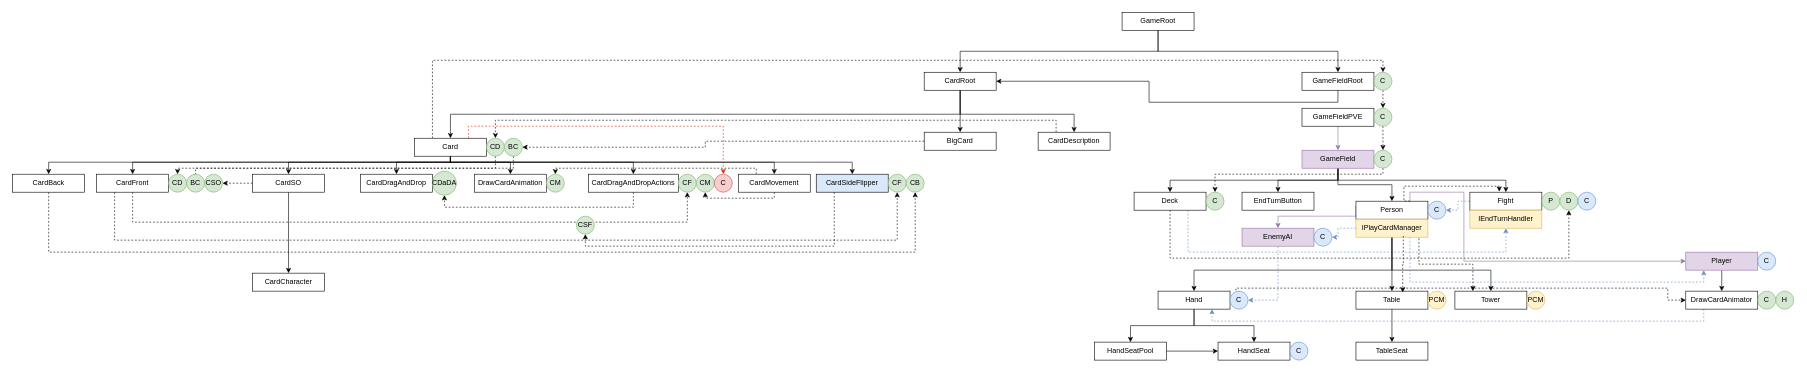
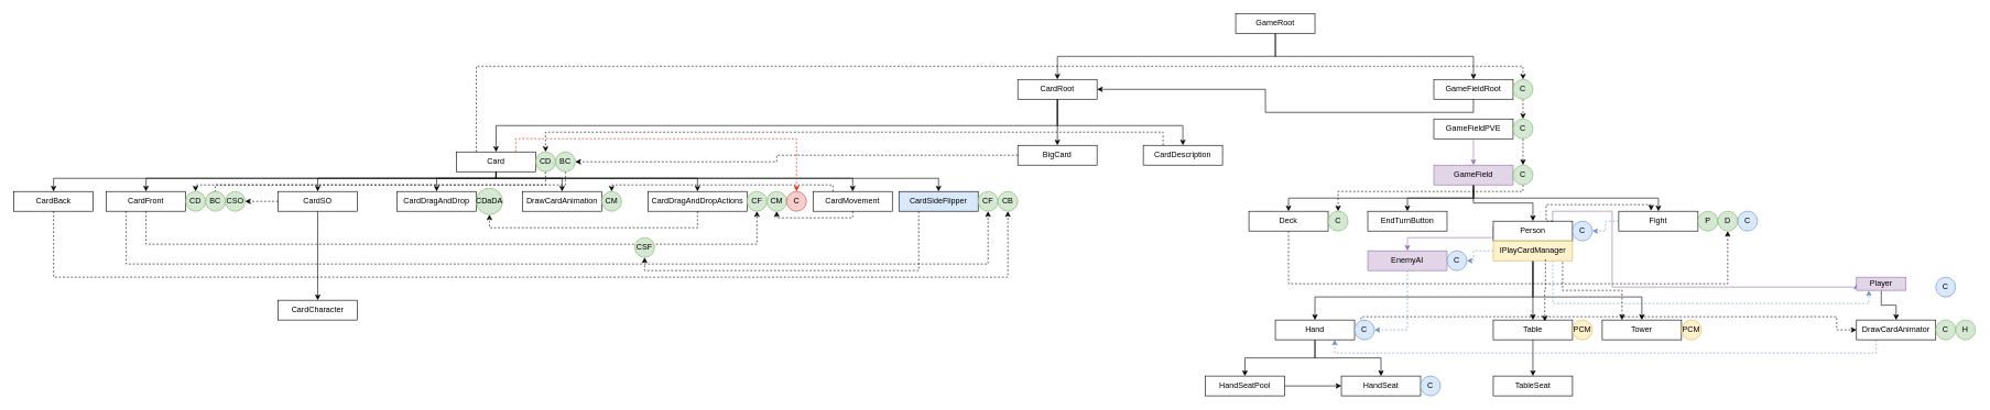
- <mxCell id="90" value="IEndTurnHandler" style="rounded=0;whiteSpace=wrap;html=1;fillColor=#fff2cc;strokeColor=#d6b656;" vertex="1" parent="1"><mxGeometry x="2450" y="350" width="120" height="30" as="geometry" /></mxCell>
- <mxCell id="66" style="edgeStyle=orthogonalEdgeStyle;rounded=0;orthogonalLoop=1;jettySize=auto;html=1;exitX=0.75;exitY=1;exitDx=0;exitDy=0;entryX=0.5;entryY=1;entryDx=0;entryDy=0;fillColor=#dae8fc;strokeColor=#6c8ebf;dashed=1;" edge="1" parent="1" source="67" target="90"><mxGeometry relative="1" as="geometry"><Array as="points"><mxPoint x="1980" y="420" /><mxPoint x="2510" y="420" /></Array></mxGeometry></mxCell>
- <mxCell id="103" value="Player" style="rounded=0;whiteSpace=wrap;html=1;fillColor=#e1d5e7;strokeColor=#9673a6;" vertex="1" parent="1"><mxGeometry x="2810" y="420" width="120" height="30" as="geometry" /></mxCell>
+ <mxCell id="103" value="Player" style="rounded=0;whiteSpace=wrap;html=1;fillColor=#e1d5e7;strokeColor=#9673a6;" vertex="1" parent="1"><mxGeometry x="2810" y="420" width="75" height="20" as="geometry" /></mxCell>
